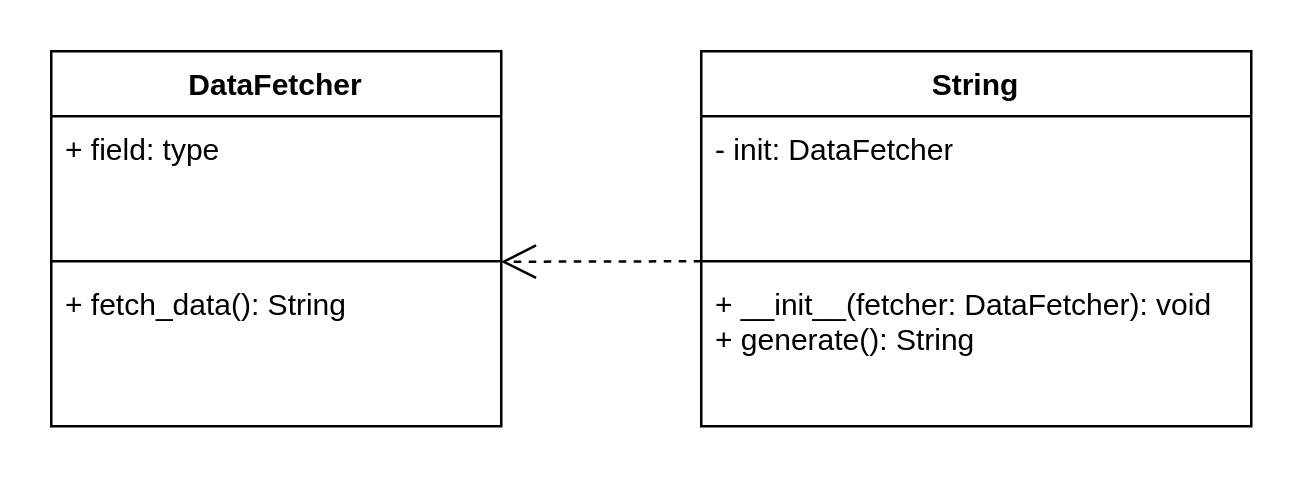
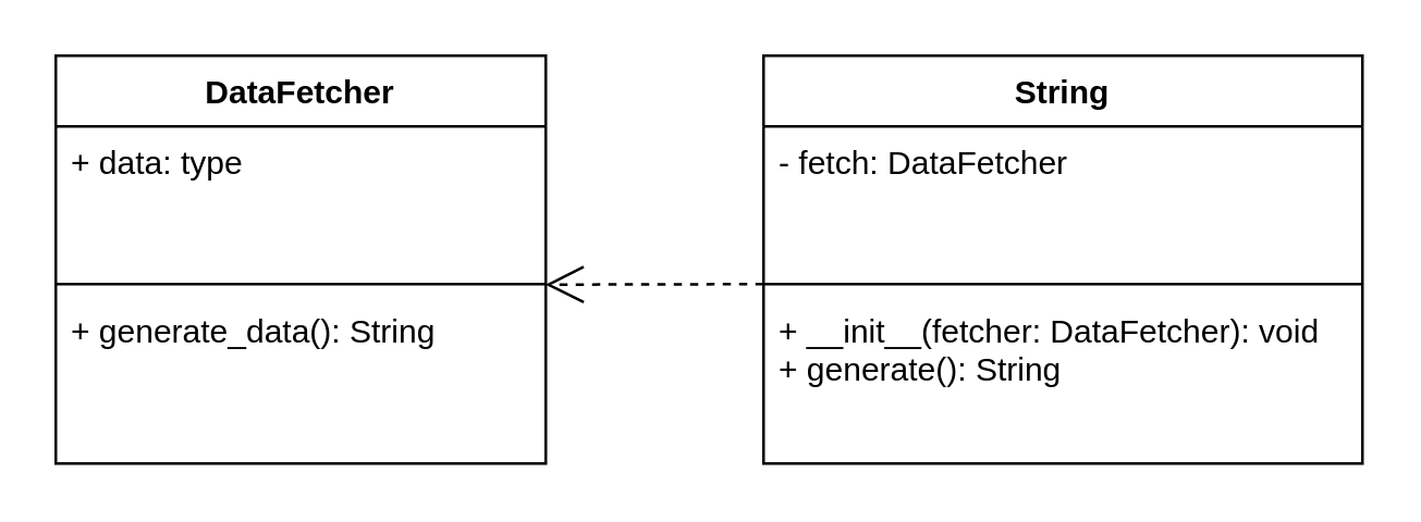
- <mxCell id="3" value="+ field: type" style="text;strokeColor=none;fillColor=none;align=left;verticalAlign=top;spacingLeft=4;spacingRight=4;overflow=hidden;rotatable=0;points=[[0,0.5],[1,0.5]];portConstraint=eastwest;whiteSpace=wrap;html=1;" vertex="1" parent="2"><mxGeometry y="26" width="180" height="54" as="geometry" /></mxCell>
+ <mxCell id="3" value="+ data: type" style="text;strokeColor=none;fillColor=none;align=left;verticalAlign=top;spacingLeft=4;spacingRight=4;overflow=hidden;rotatable=0;points=[[0,0.5],[1,0.5]];portConstraint=eastwest;whiteSpace=wrap;html=1;" vertex="1" parent="2"><mxGeometry y="26" width="180" height="54" as="geometry" /></mxCell>
- <mxCell id="7" value="- init: DataFetcher" style="text;strokeColor=none;fillColor=none;align=left;verticalAlign=top;spacingLeft=4;spacingRight=4;overflow=hidden;rotatable=0;points=[[0,0.5],[1,0.5]];portConstraint=eastwest;whiteSpace=wrap;html=1;" vertex="1" parent="6"><mxGeometry y="26" width="220" height="54" as="geometry" /></mxCell>
+ <mxCell id="7" value="- fetch: DataFetcher" style="text;strokeColor=none;fillColor=none;align=left;verticalAlign=top;spacingLeft=4;spacingRight=4;overflow=hidden;rotatable=0;points=[[0,0.5],[1,0.5]];portConstraint=eastwest;whiteSpace=wrap;html=1;" vertex="1" parent="6"><mxGeometry y="26" width="220" height="54" as="geometry" /></mxCell>
- <mxCell id="5" value="+ fetch_data(): String" style="text;strokeColor=none;fillColor=none;align=left;verticalAlign=top;spacingLeft=4;spacingRight=4;overflow=hidden;rotatable=0;points=[[0,0.5],[1,0.5]];portConstraint=eastwest;whiteSpace=wrap;html=1;" vertex="1" parent="2"><mxGeometry y="88" width="180" height="62" as="geometry" /></mxCell>
+ <mxCell id="5" value="+ generate_data(): String" style="text;strokeColor=none;fillColor=none;align=left;verticalAlign=top;spacingLeft=4;spacingRight=4;overflow=hidden;rotatable=0;points=[[0,0.5],[1,0.5]];portConstraint=eastwest;whiteSpace=wrap;html=1;" vertex="1" parent="2"><mxGeometry y="88" width="180" height="62" as="geometry" /></mxCell>
